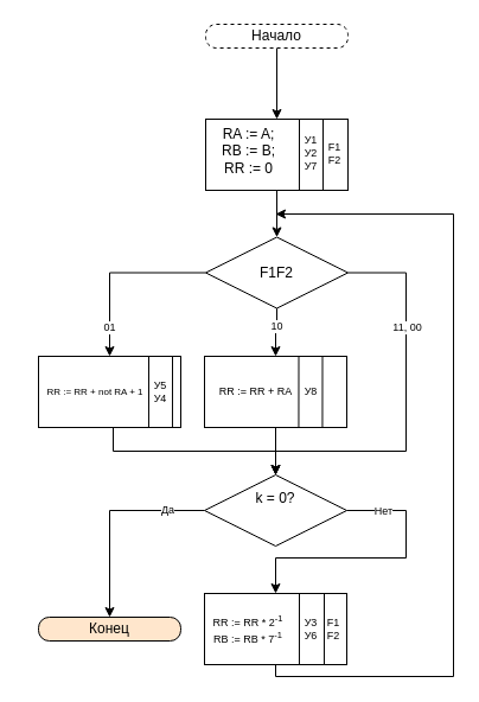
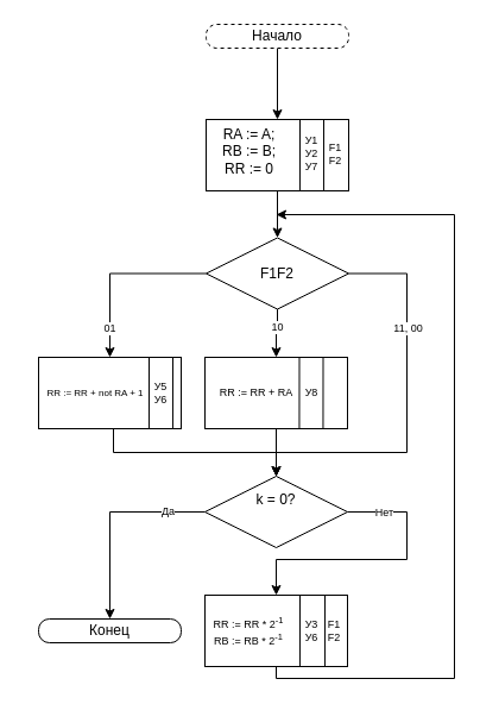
- <mxCell id="42" value="У5&lt;br&gt;У4" style="text;html=1;strokeColor=none;fillColor=none;align=center;verticalAlign=middle;whiteSpace=wrap;rounded=0;fontSize=9;" parent="1" vertex="1"><mxGeometry x="130" y="320" width="10" height="20" as="geometry" /></mxCell>
+ <mxCell id="42" value="У5&lt;br&gt;У6" style="text;html=1;strokeColor=none;fillColor=none;align=center;verticalAlign=middle;whiteSpace=wrap;rounded=0;fontSize=9;" parent="1" vertex="1"><mxGeometry x="130" y="320" width="10" height="20" as="geometry" /></mxCell>
- <mxCell id="24" value="Конец" style="rounded=1;whiteSpace=wrap;html=1;arcSize=45;fillColor=#ffe6cc;" parent="1" vertex="1"><mxGeometry x="32" y="520" width="120" height="20" as="geometry" /></mxCell>
+ <mxCell id="24" value="Конец" style="rounded=1;whiteSpace=wrap;html=1;arcSize=45;" parent="1" vertex="1"><mxGeometry x="32" y="520" width="120" height="20" as="geometry" /></mxCell>
- <mxCell id="38" value="RR := RR * 2&lt;sup&gt;-1&lt;br&gt;&lt;/sup&gt;RB := RB * 7&lt;sup&gt;-1&lt;br&gt;&lt;/sup&gt;" style="text;html=1;strokeColor=none;fillColor=none;align=center;verticalAlign=middle;whiteSpace=wrap;rounded=0;fontSize=9;" parent="1" vertex="1"><mxGeometry x="148.5" y="507.5" width="120" height="45" as="geometry" /></mxCell>
+ <mxCell id="38" value="RR := RR * 2&lt;sup&gt;-1&lt;br&gt;&lt;/sup&gt;RB := RB * 2&lt;sup&gt;-1&lt;br&gt;&lt;/sup&gt;" style="text;html=1;strokeColor=none;fillColor=none;align=center;verticalAlign=middle;whiteSpace=wrap;rounded=0;fontSize=9;" parent="1" vertex="1"><mxGeometry x="148.5" y="507.5" width="120" height="45" as="geometry" /></mxCell>
